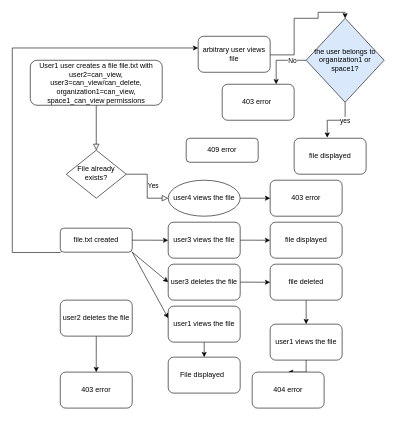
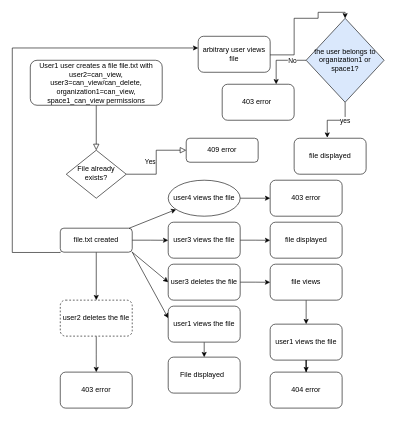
- <mxCell id="4" value="Yes" style="edgeStyle=orthogonalEdgeStyle;rounded=0;html=1;jettySize=auto;orthogonalLoop=1;fontSize=11;endArrow=block;endFill=0;endSize=8;strokeWidth=1;shadow=0;labelBackgroundColor=none;" parent="1" source="5" target="27" edge="1"><mxGeometry y="10" relative="1" as="geometry"><mxPoint as="offset" /></mxGeometry></mxCell>
+ <mxCell id="4" value="Yes" style="edgeStyle=orthogonalEdgeStyle;rounded=0;html=1;jettySize=auto;orthogonalLoop=1;fontSize=11;endArrow=block;endFill=0;endSize=8;strokeWidth=1;shadow=0;labelBackgroundColor=none;" parent="1" source="5" target="6" edge="1"><mxGeometry y="10" relative="1" as="geometry"><mxPoint as="offset" /></mxGeometry></mxCell>
+ <mxCell id="25" value="" style="endArrow=classic;html=1;rounded=0;exitX=0.955;exitY=0.004;exitDx=0;exitDy=0;exitPerimeter=0;" edge="1" parent="1" source="10" target="27"><mxGeometry width="50" height="50" relative="1" as="geometry"><mxPoint x="230" y="380" as="sourcePoint" /><mxPoint x="280" y="330" as="targetPoint" /></mxGeometry></mxCell>
- <mxCell id="21" value="file deleted" style="rounded=1;whiteSpace=wrap;html=1;" vertex="1" parent="1"><mxGeometry x="450" y="440" width="120" height="60" as="geometry" /></mxCell>
+ <mxCell id="21" value="file views" style="rounded=1;whiteSpace=wrap;html=1;" vertex="1" parent="1"><mxGeometry x="450" y="440" width="120" height="60" as="geometry" /></mxCell>
+ <mxCell id="7" style="edgeStyle=orthogonalEdgeStyle;rounded=0;orthogonalLoop=1;jettySize=auto;html=1;exitX=0.5;exitY=1;exitDx=0;exitDy=0;entryX=0.5;entryY=0;entryDx=0;entryDy=0;" edge="1" parent="1" source="10" target="12"><mxGeometry relative="1" as="geometry" /></mxCell>
- <mxCell id="12" value="user2 deletes the file" style="rounded=1;whiteSpace=wrap;html=1;" vertex="1" parent="1"><mxGeometry x="100" y="500" width="120" height="60" as="geometry" /></mxCell>
+ <mxCell id="12" value="user2 deletes the file" style="rounded=1;whiteSpace=wrap;html=1;dashed=1;" vertex="1" parent="1"><mxGeometry x="100" y="500" width="120" height="60" as="geometry" /></mxCell>
- <mxCell id="24" value="404 error" style="rounded=1;whiteSpace=wrap;html=1;" vertex="1" parent="1"><mxGeometry x="420" y="620" width="120" height="60" as="geometry" /></mxCell>
+ <mxCell id="24" value="404 error" style="rounded=1;whiteSpace=wrap;html=1;" vertex="1" parent="1"><mxGeometry x="450" y="620" width="120" height="60" as="geometry" /></mxCell>
